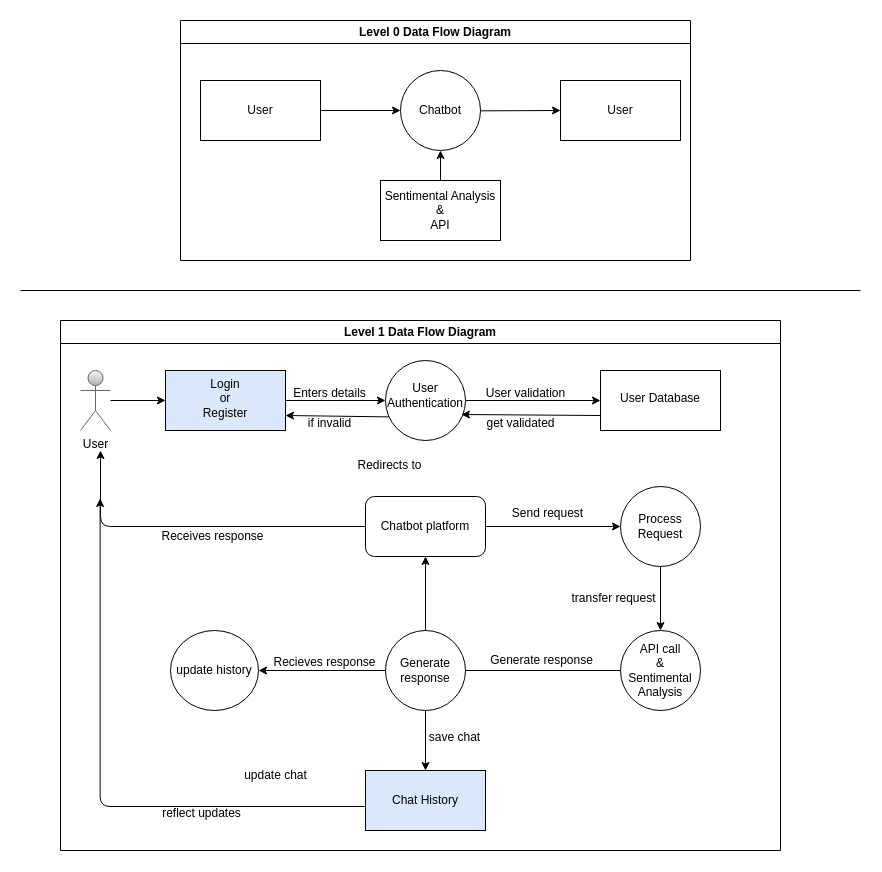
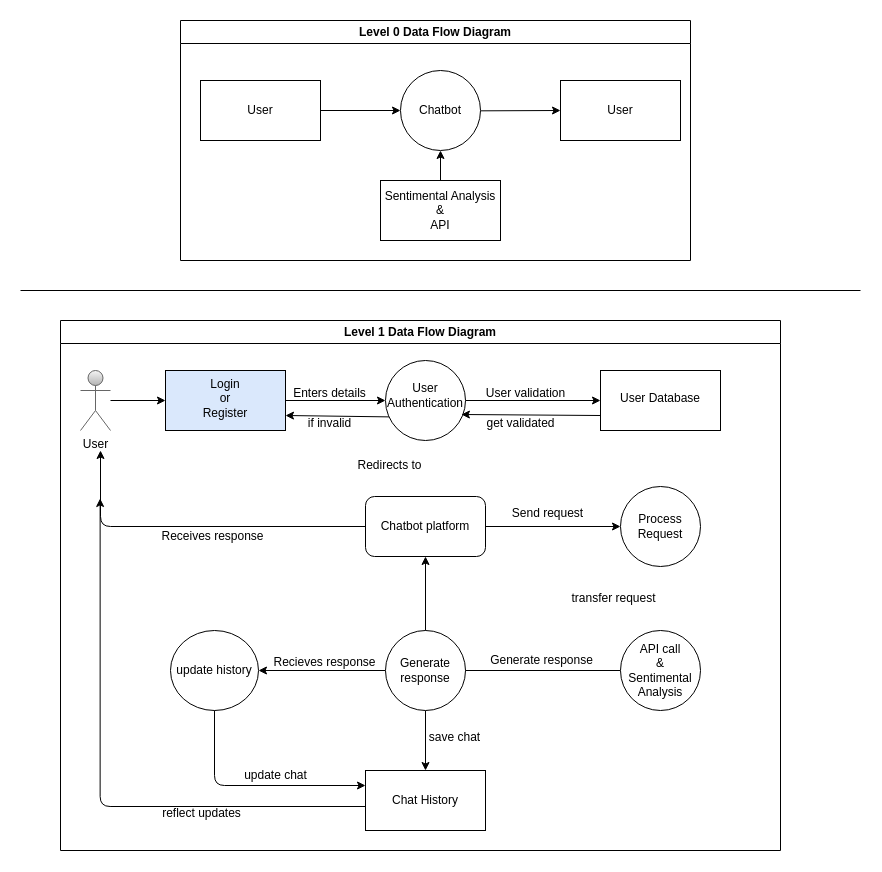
- <mxCell id="39" value="" style="edgeStyle=none;html=1;" parent="24" source="38" target="36" edge="1"><mxGeometry relative="1" as="geometry" /></mxCell>
+ <mxCell id="32" style="edgeStyle=none;html=1;entryX=0;entryY=0.25;entryDx=0;entryDy=0;exitX=0.5;exitY=1;exitDx=0;exitDy=0;" parent="24" source="30" target="26" edge="1"><mxGeometry relative="1" as="geometry"><mxPoint x="73.48" y="216.0" as="targetPoint" /><Array as="points"><mxPoint x="154" y="465" /></Array></mxGeometry></mxCell>
- <mxCell id="26" value="Chat History" style="whiteSpace=wrap;html=1;rounded=0;fillColor=#dae8fc;" parent="24" vertex="1"><mxGeometry x="305" y="450" width="120" height="60" as="geometry" /></mxCell>
+ <mxCell id="26" value="Chat History" style="whiteSpace=wrap;html=1;rounded=0;" parent="24" vertex="1"><mxGeometry x="305" y="450" width="120" height="60" as="geometry" /></mxCell>
